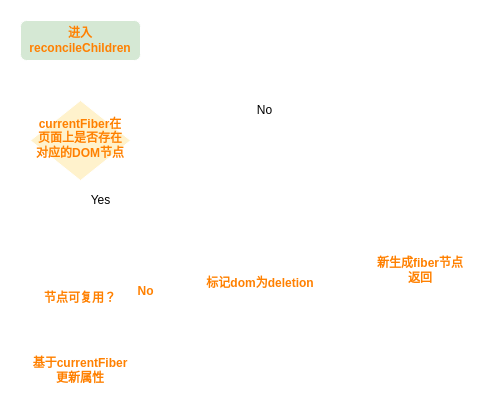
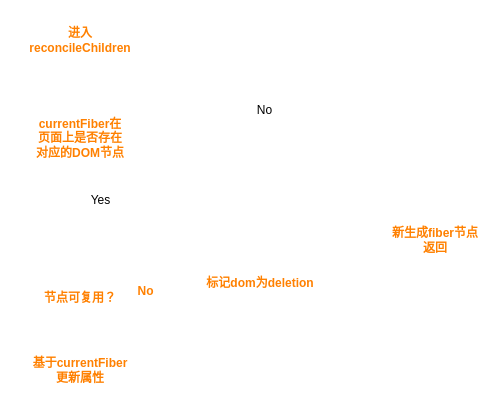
- <mxCell id="13" value="进入reconcileChildren" style="rounded=1;whiteSpace=wrap;html=1;fontSize=12;glass=0;strokeWidth=1;shadow=0;fontColor=#FF8000;labelBorderColor=none;fontStyle=1;strokeColor=#FFFFFF;fillColor=#d5e8d4;" vertex="1" parent="1"><mxGeometry x="20" y="20" width="120" height="40" as="geometry" /></mxCell>
+ <mxCell id="13" value="进入reconcileChildren" style="rounded=1;whiteSpace=wrap;html=1;fontSize=12;glass=0;strokeWidth=1;shadow=0;fontColor=#FF8000;labelBorderColor=none;fontStyle=1;strokeColor=#FFFFFF;" vertex="1" parent="1"><mxGeometry x="20" y="20" width="120" height="40" as="geometry" /></mxCell>
- <mxCell id="12" style="edgeStyle=orthogonalEdgeStyle;rounded=0;orthogonalLoop=1;jettySize=auto;html=1;exitX=0.5;exitY=1;exitDx=0;exitDy=0;entryX=0.5;entryY=0;entryDx=0;entryDy=0;strokeColor=#FFFFFF;dashed=1;" edge="1" parent="1" source="13" target="11"><mxGeometry relative="1" as="geometry" /></mxCell>
+ <mxCell id="12" style="edgeStyle=orthogonalEdgeStyle;rounded=0;orthogonalLoop=1;jettySize=auto;html=1;exitX=0.5;exitY=1;exitDx=0;exitDy=0;entryX=0.5;entryY=0;entryDx=0;entryDy=0;strokeColor=#FFFFFF;" edge="1" parent="1" source="13" target="11"><mxGeometry relative="1" as="geometry" /></mxCell>
- <mxCell id="11" value="currentFiber在页面上是否存在对应的DOM节点" style="rhombus;whiteSpace=wrap;html=1;shadow=0;fontFamily=Helvetica;fontSize=12;align=center;strokeWidth=1;spacing=6;spacingTop=-4;fontColor=#FF8000;labelBorderColor=none;fontStyle=1;strokeColor=#FFFFFF;fillColor=#fff2cc;" vertex="1" parent="1"><mxGeometry x="30" y="100" width="100" height="80" as="geometry" /></mxCell>
+ <mxCell id="11" value="currentFiber在页面上是否存在对应的DOM节点" style="rhombus;whiteSpace=wrap;html=1;shadow=0;fontFamily=Helvetica;fontSize=12;align=center;strokeWidth=1;spacing=6;spacingTop=-4;fontColor=#FF8000;labelBorderColor=none;fontStyle=1;strokeColor=#FFFFFF;" vertex="1" parent="1"><mxGeometry x="30" y="100" width="100" height="80" as="geometry" /></mxCell>
- <mxCell id="8" value="新生成fiber节点&lt;br style=&quot;font-size: 12px;&quot;&gt;返回" style="rounded=1;whiteSpace=wrap;html=1;fontSize=12;glass=0;strokeWidth=1;shadow=0;fontColor=#FF8000;labelBorderColor=none;fontStyle=1;strokeColor=#FFFFFF;" parent="1" vertex="1"><mxGeometry x="360" y="250" width="120" height="40" as="geometry" /></mxCell>
+ <mxCell id="8" value="新生成fiber节点&lt;br style=&quot;font-size: 12px;&quot;&gt;返回" style="rounded=1;whiteSpace=wrap;html=1;fontSize=12;glass=0;strokeWidth=1;shadow=0;fontColor=#FF8000;labelBorderColor=none;fontStyle=1;strokeColor=#FFFFFF;" parent="1" vertex="1"><mxGeometry x="375" y="220" width="120" height="40" as="geometry" /></mxCell>
